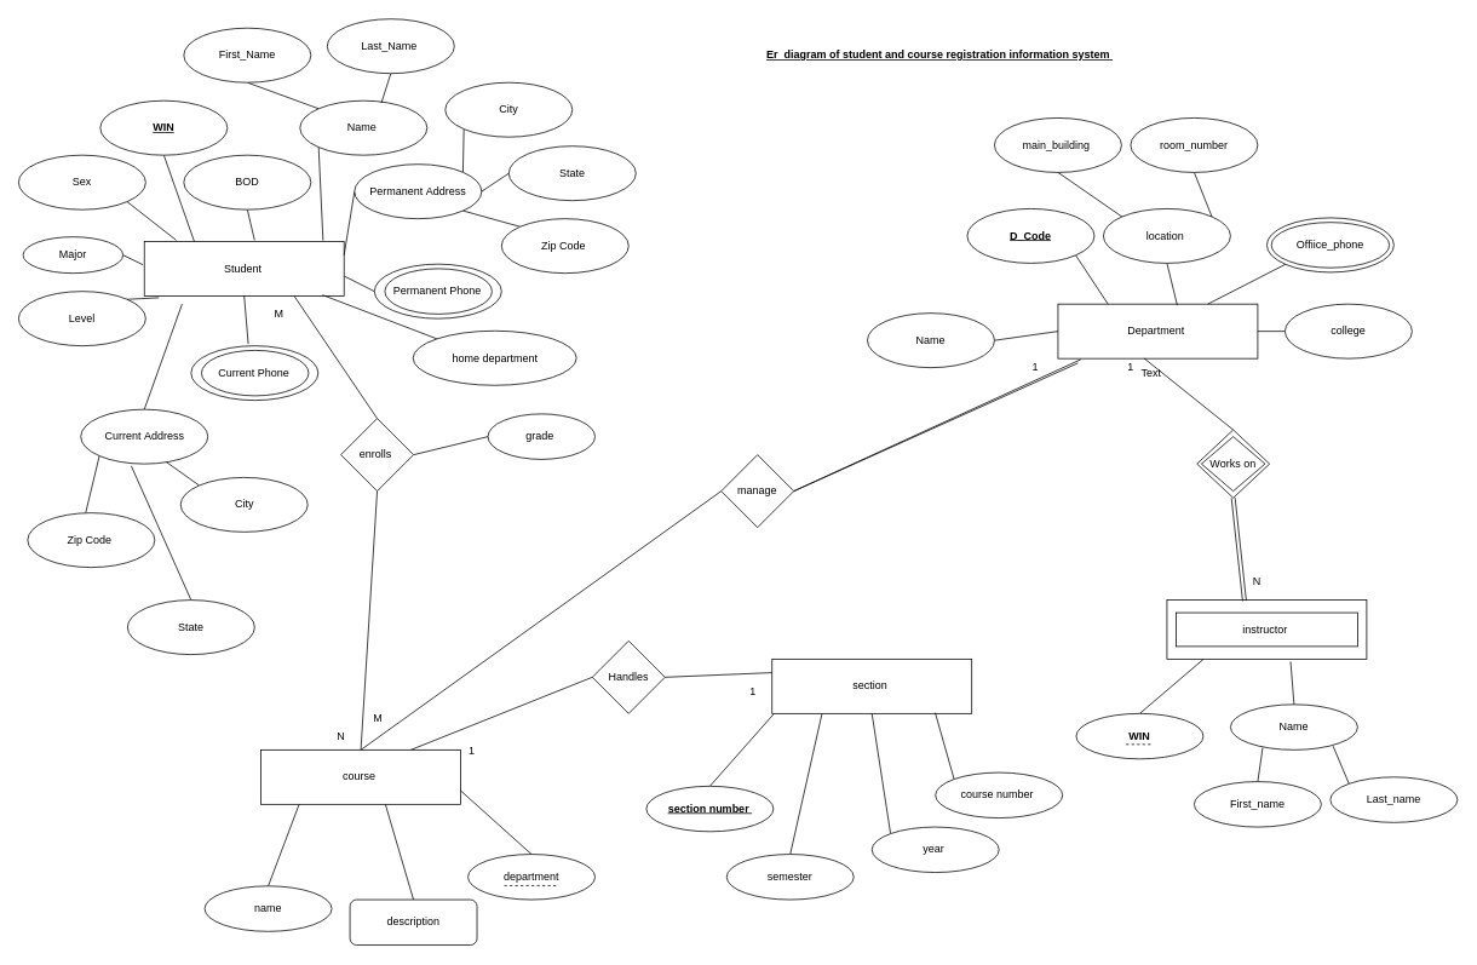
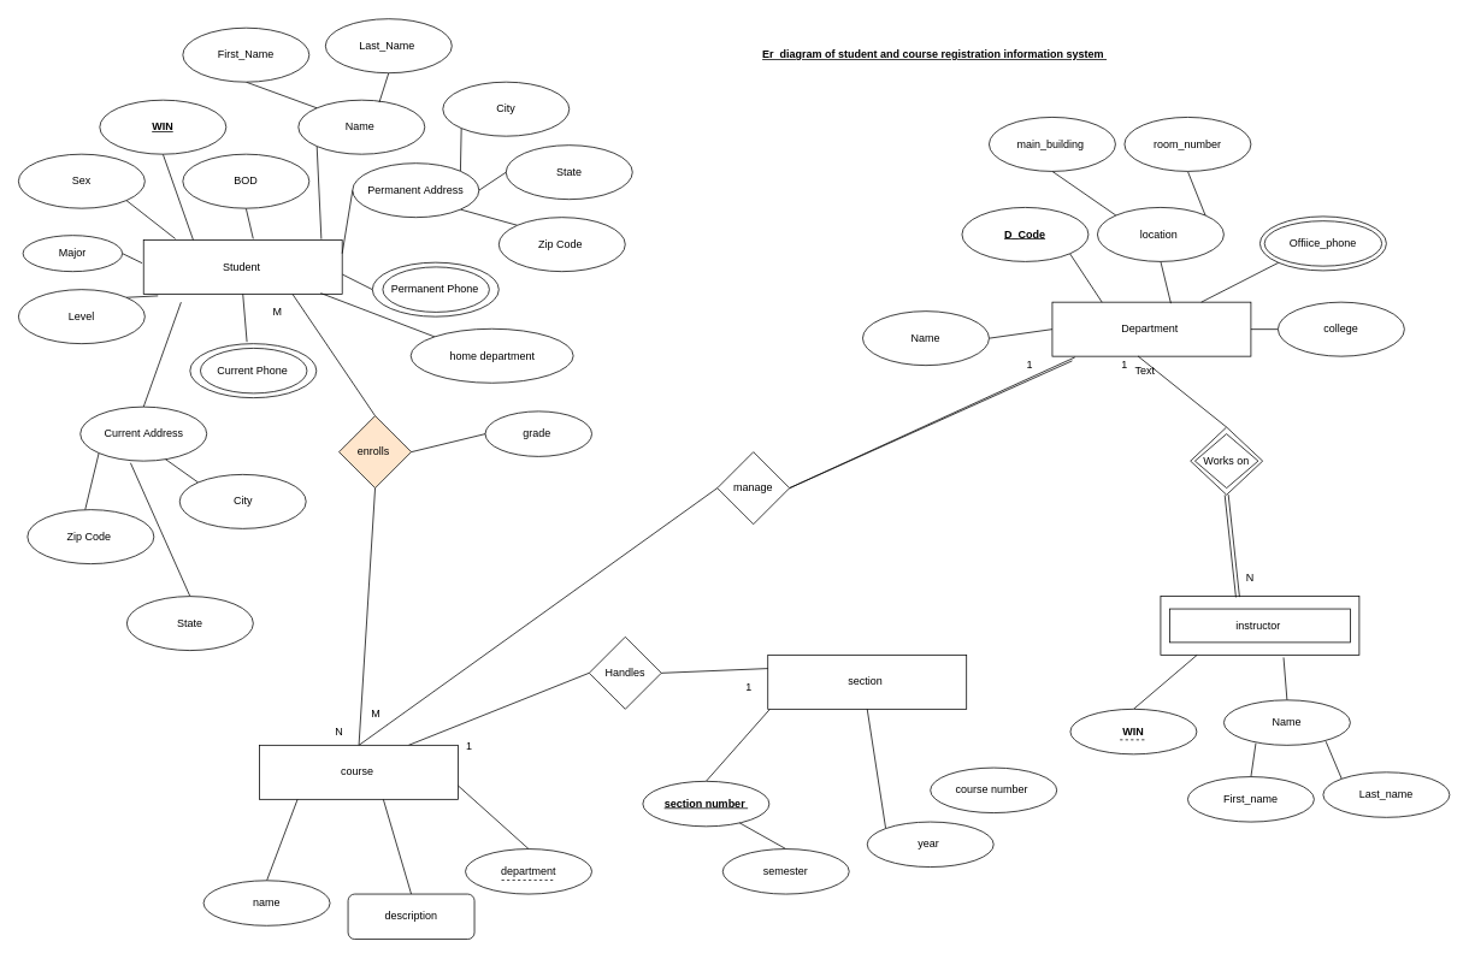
- <mxCell id="98" value="enrolls&amp;nbsp;" style="rhombus;whiteSpace=wrap;html=1;" vertex="1" parent="1"><mxGeometry x="375" y="460" width="80" height="80" as="geometry" /></mxCell>
+ <mxCell id="98" value="enrolls&amp;nbsp;" style="rhombus;whiteSpace=wrap;html=1;fillColor=#ffe6cc;" vertex="1" parent="1"><mxGeometry x="375" y="460" width="80" height="80" as="geometry" /></mxCell>
- <mxCell id="94" style="edgeStyle=none;rounded=0;orthogonalLoop=1;jettySize=auto;html=1;exitX=0;exitY=0;exitDx=0;exitDy=0;entryX=0.817;entryY=0.986;entryDx=0;entryDy=0;entryPerimeter=0;endArrow=none;endFill=0;" edge="1" parent="1" source="95" target="87"><mxGeometry relative="1" as="geometry" /></mxCell>
- <mxCell id="90" style="edgeStyle=none;rounded=0;orthogonalLoop=1;jettySize=auto;html=1;exitX=0.5;exitY=0;exitDx=0;exitDy=0;entryX=0.25;entryY=1;entryDx=0;entryDy=0;endArrow=none;endFill=0;" edge="1" parent="1" source="91" target="87"><mxGeometry relative="1" as="geometry" /></mxCell>
+ <mxCell id="90" style="edgeStyle=none;rounded=0;orthogonalLoop=1;jettySize=auto;html=1;exitX=0.5;exitY=0;exitDx=0;exitDy=0;endArrow=none;endFill=0;" edge="1" parent="1" source="91" target="89"><mxGeometry relative="1" as="geometry" /></mxCell>
